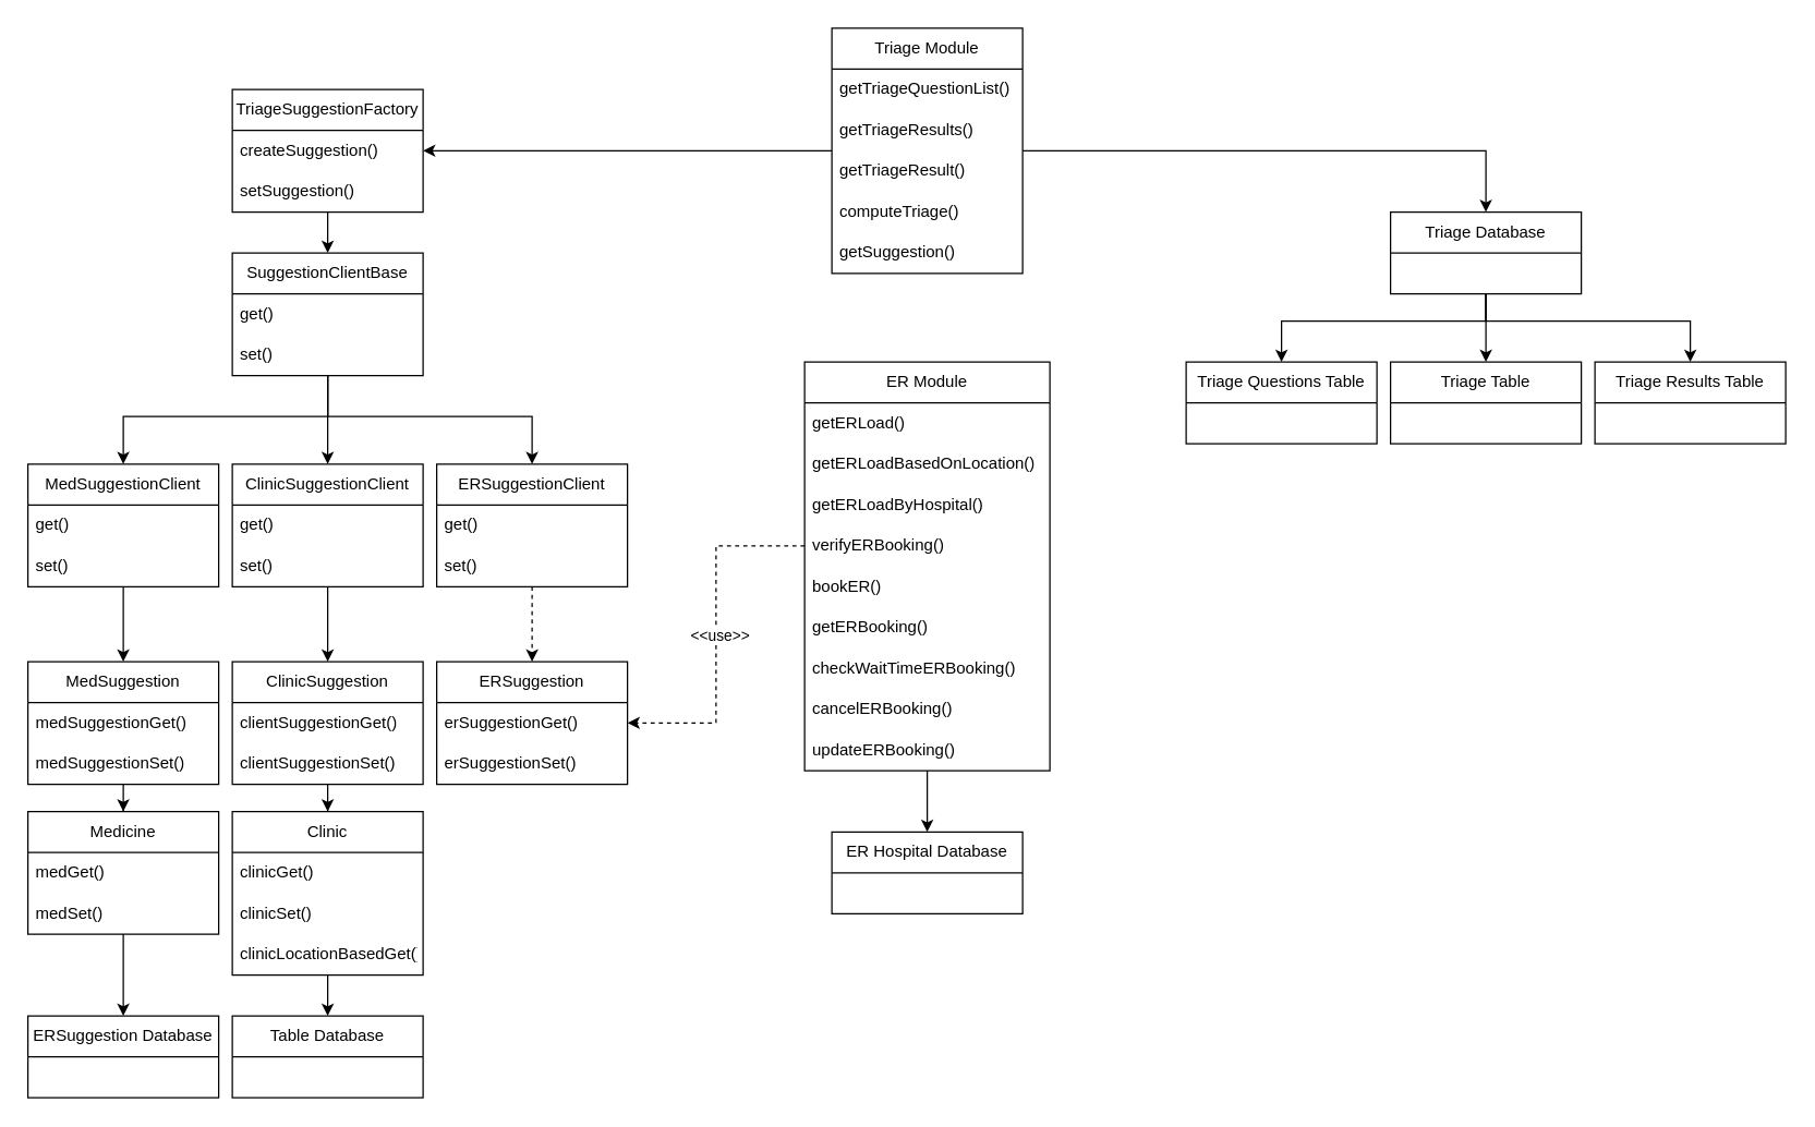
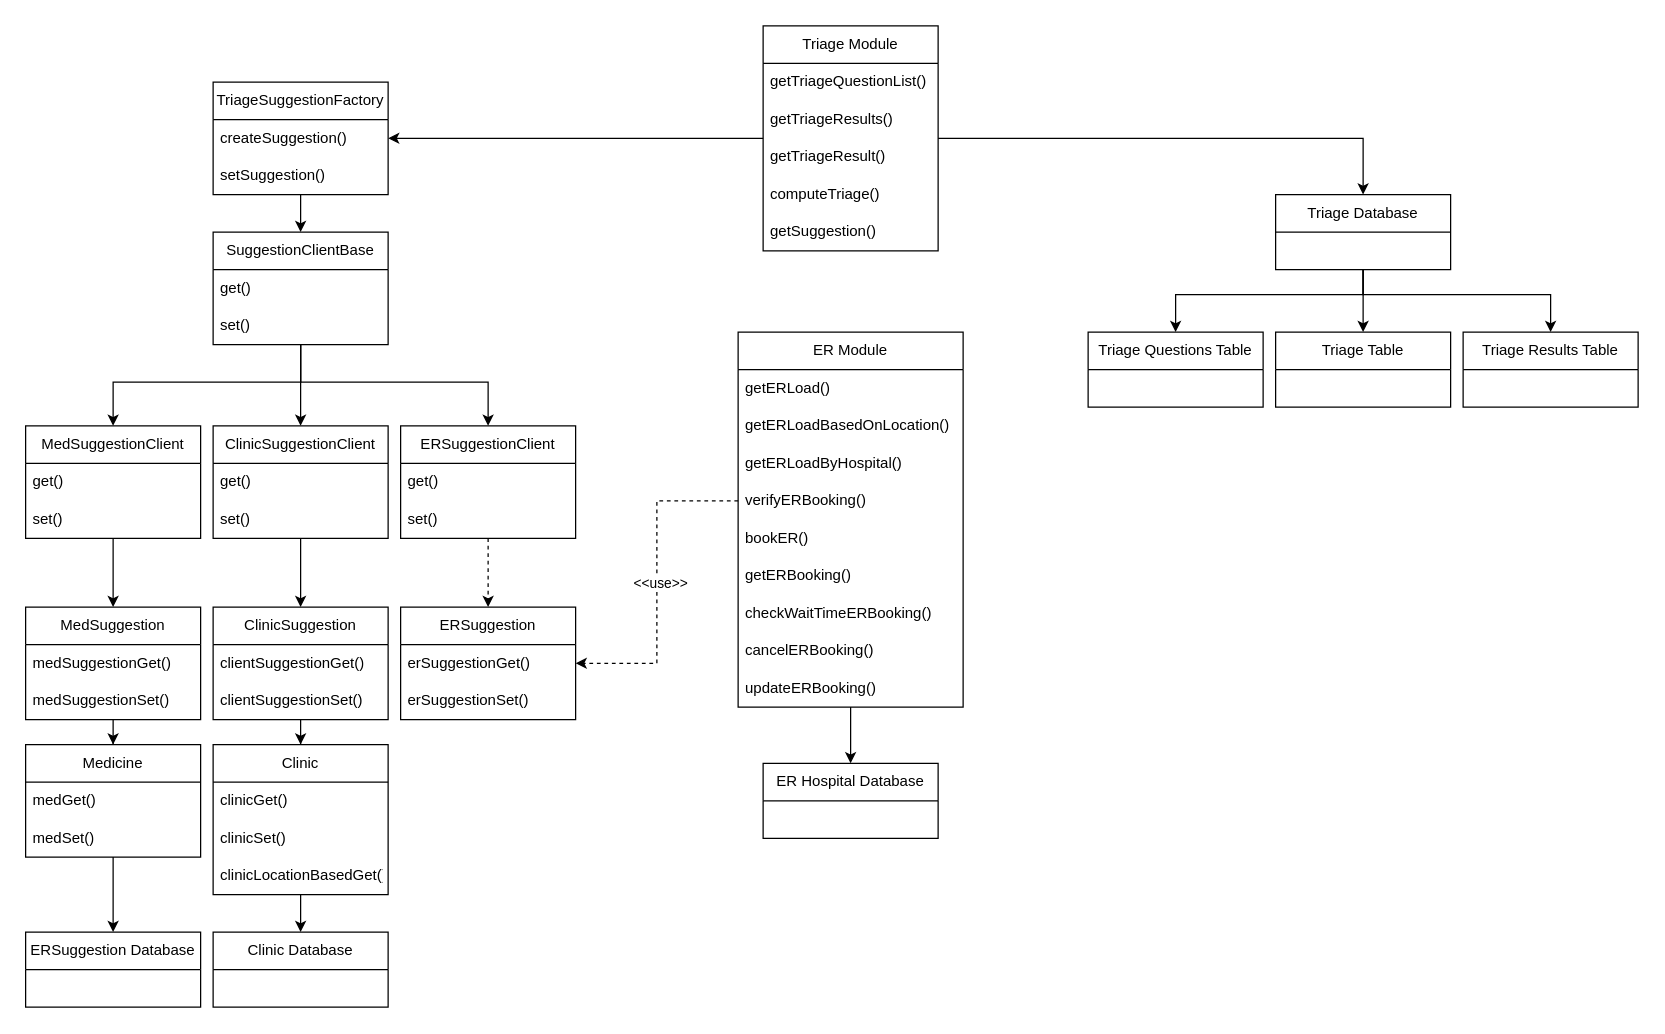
- <mxCell id="65" value="Table Database" style="swimlane;fontStyle=0;childLayout=stackLayout;horizontal=1;startSize=30;horizontalStack=0;resizeParent=1;resizeParentMax=0;resizeLast=0;collapsible=1;marginBottom=0;whiteSpace=wrap;html=1;" vertex="1" parent="1"><mxGeometry x="170" y="745" width="140" height="60" as="geometry" /></mxCell>
+ <mxCell id="65" value="Clinic Database" style="swimlane;fontStyle=0;childLayout=stackLayout;horizontal=1;startSize=30;horizontalStack=0;resizeParent=1;resizeParentMax=0;resizeLast=0;collapsible=1;marginBottom=0;whiteSpace=wrap;html=1;" vertex="1" parent="1"><mxGeometry x="170" y="745" width="140" height="60" as="geometry" /></mxCell>
